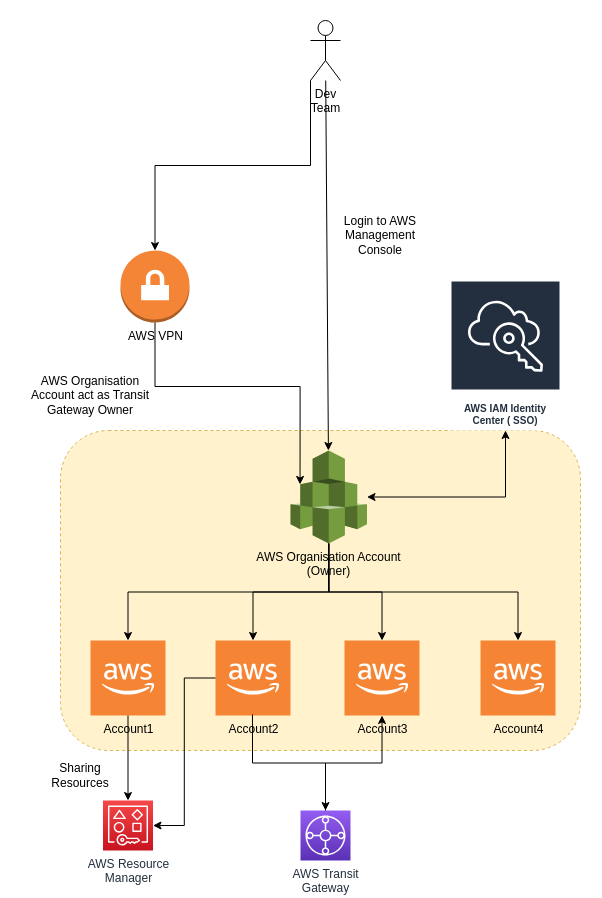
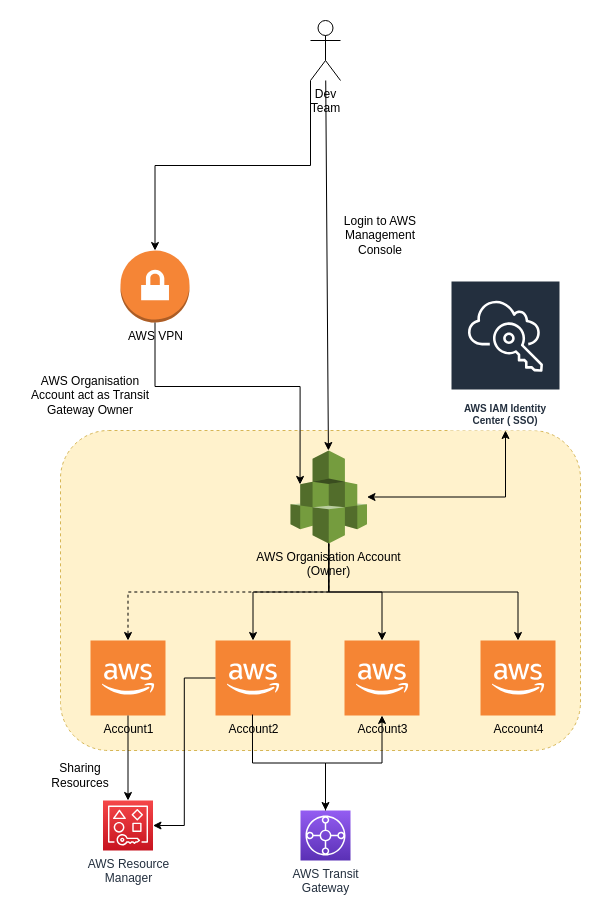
- <mxCell id="8" value="" style="endArrow=classic;html=1;rounded=0;exitX=0.5;exitY=1;exitDx=0;exitDy=0;exitPerimeter=0;edgeStyle=orthogonalEdgeStyle;" parent="1" source="3" target="4" edge="1"><mxGeometry width="50" height="50" relative="1" as="geometry"><mxPoint x="320" y="670" as="sourcePoint" /><mxPoint x="370" y="620" as="targetPoint" /></mxGeometry></mxCell>
+ <mxCell id="8" value="" style="endArrow=classic;html=1;rounded=0;exitX=0.5;exitY=1;exitDx=0;exitDy=0;exitPerimeter=0;edgeStyle=orthogonalEdgeStyle;dashed=1;" parent="1" source="3" target="4" edge="1"><mxGeometry width="50" height="50" relative="1" as="geometry"><mxPoint x="320" y="670" as="sourcePoint" /><mxPoint x="370" y="620" as="targetPoint" /></mxGeometry></mxCell>
